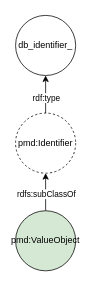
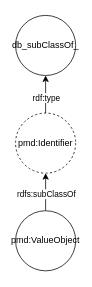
- <mxCell id="2" value="db_identifier_" style="ellipse;whiteSpace=wrap;html=1;aspect=fixed;" vertex="1" parent="1"><mxGeometry x="20" y="20" width="80" height="80" as="geometry" /></mxCell>
+ <mxCell id="2" value="db_subClassOf_" style="ellipse;whiteSpace=wrap;html=1;aspect=fixed;" vertex="1" parent="1"><mxGeometry x="20" y="20" width="80" height="80" as="geometry" /></mxCell>
- <mxCell id="8" value="pmd:ValueObject" style="ellipse;whiteSpace=wrap;html=1;aspect=fixed;fillColor=#d5e8d4;" vertex="1" parent="1"><mxGeometry x="20" y="280" width="80" height="80" as="geometry" /></mxCell>
+ <mxCell id="8" value="pmd:ValueObject" style="ellipse;whiteSpace=wrap;html=1;aspect=fixed;" vertex="1" parent="1"><mxGeometry x="20" y="280" width="80" height="80" as="geometry" /></mxCell>
